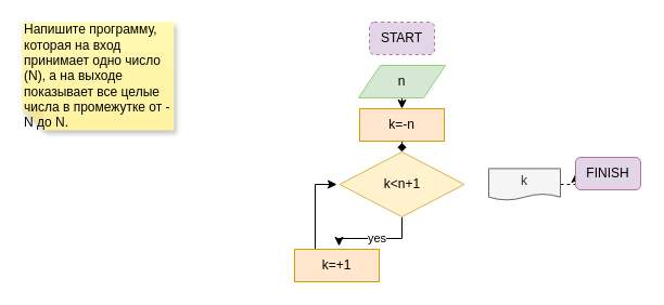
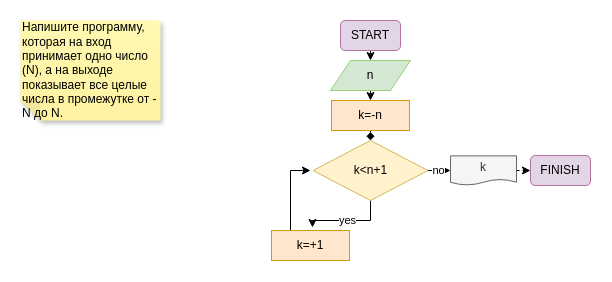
- <mxCell id="4" value="START" style="rounded=1;whiteSpace=wrap;html=1;fillColor=#e1d5e7;strokeColor=#B5739D;dashed=1;" parent="1" vertex="1"><mxGeometry x="340" y="20" width="60" height="30" as="geometry" /></mxCell>
+ <mxCell id="4" value="START" style="rounded=1;whiteSpace=wrap;html=1;fillColor=#e1d5e7;strokeColor=#B5739D;" parent="1" vertex="1"><mxGeometry x="340" y="20" width="60" height="30" as="geometry" /></mxCell>
+ <mxCell id="3" style="edgeStyle=orthogonalEdgeStyle;rounded=0;orthogonalLoop=1;jettySize=auto;html=1;exitX=0.5;exitY=1;exitDx=0;exitDy=0;entryX=0.5;entryY=0;entryDx=0;entryDy=0;" parent="1" source="4" target="6" edge="1"><mxGeometry relative="1" as="geometry" /></mxCell>
- <mxCell id="9" value="FINISH" style="rounded=1;whiteSpace=wrap;html=1;fillColor=#e1d5e7;strokeColor=#B5739D;" parent="1" vertex="1"><mxGeometry x="530" y="145" width="60" height="30" as="geometry" /></mxCell>
+ <mxCell id="9" value="FINISH" style="rounded=1;whiteSpace=wrap;html=1;fillColor=#e1d5e7;strokeColor=#B5739D;" parent="1" vertex="1"><mxGeometry x="530" y="155" width="60" height="30" as="geometry" /></mxCell>
+ <mxCell id="11" value="no" style="edgeStyle=orthogonalEdgeStyle;rounded=0;orthogonalLoop=1;jettySize=auto;html=1;exitX=1;exitY=0.5;exitDx=0;exitDy=0;entryX=0;entryY=0.5;entryDx=0;entryDy=0;" edge="1" parent="1" source="12" target="8"><mxGeometry relative="1" as="geometry" /></mxCell>
